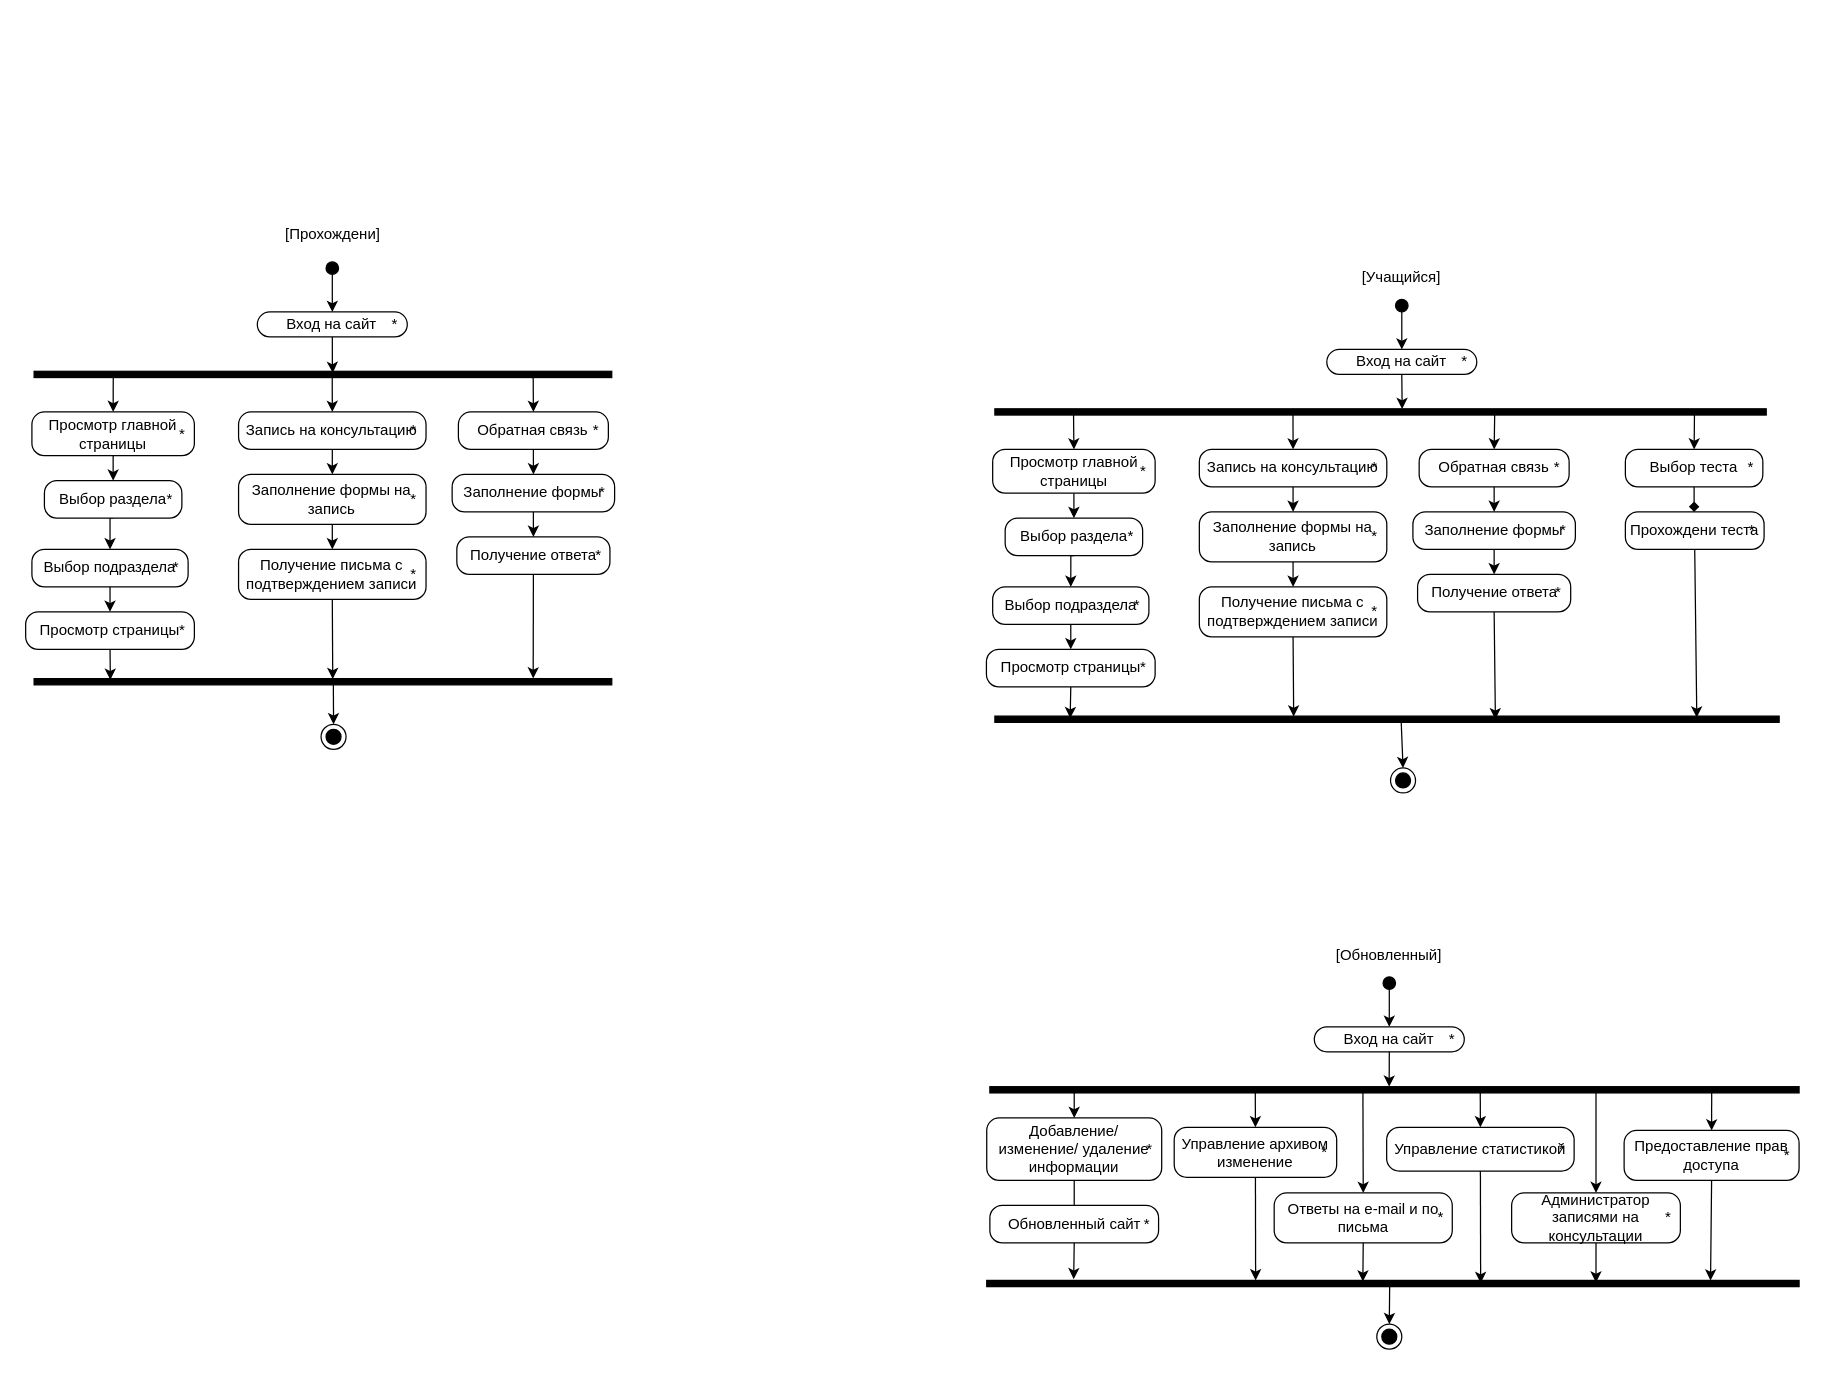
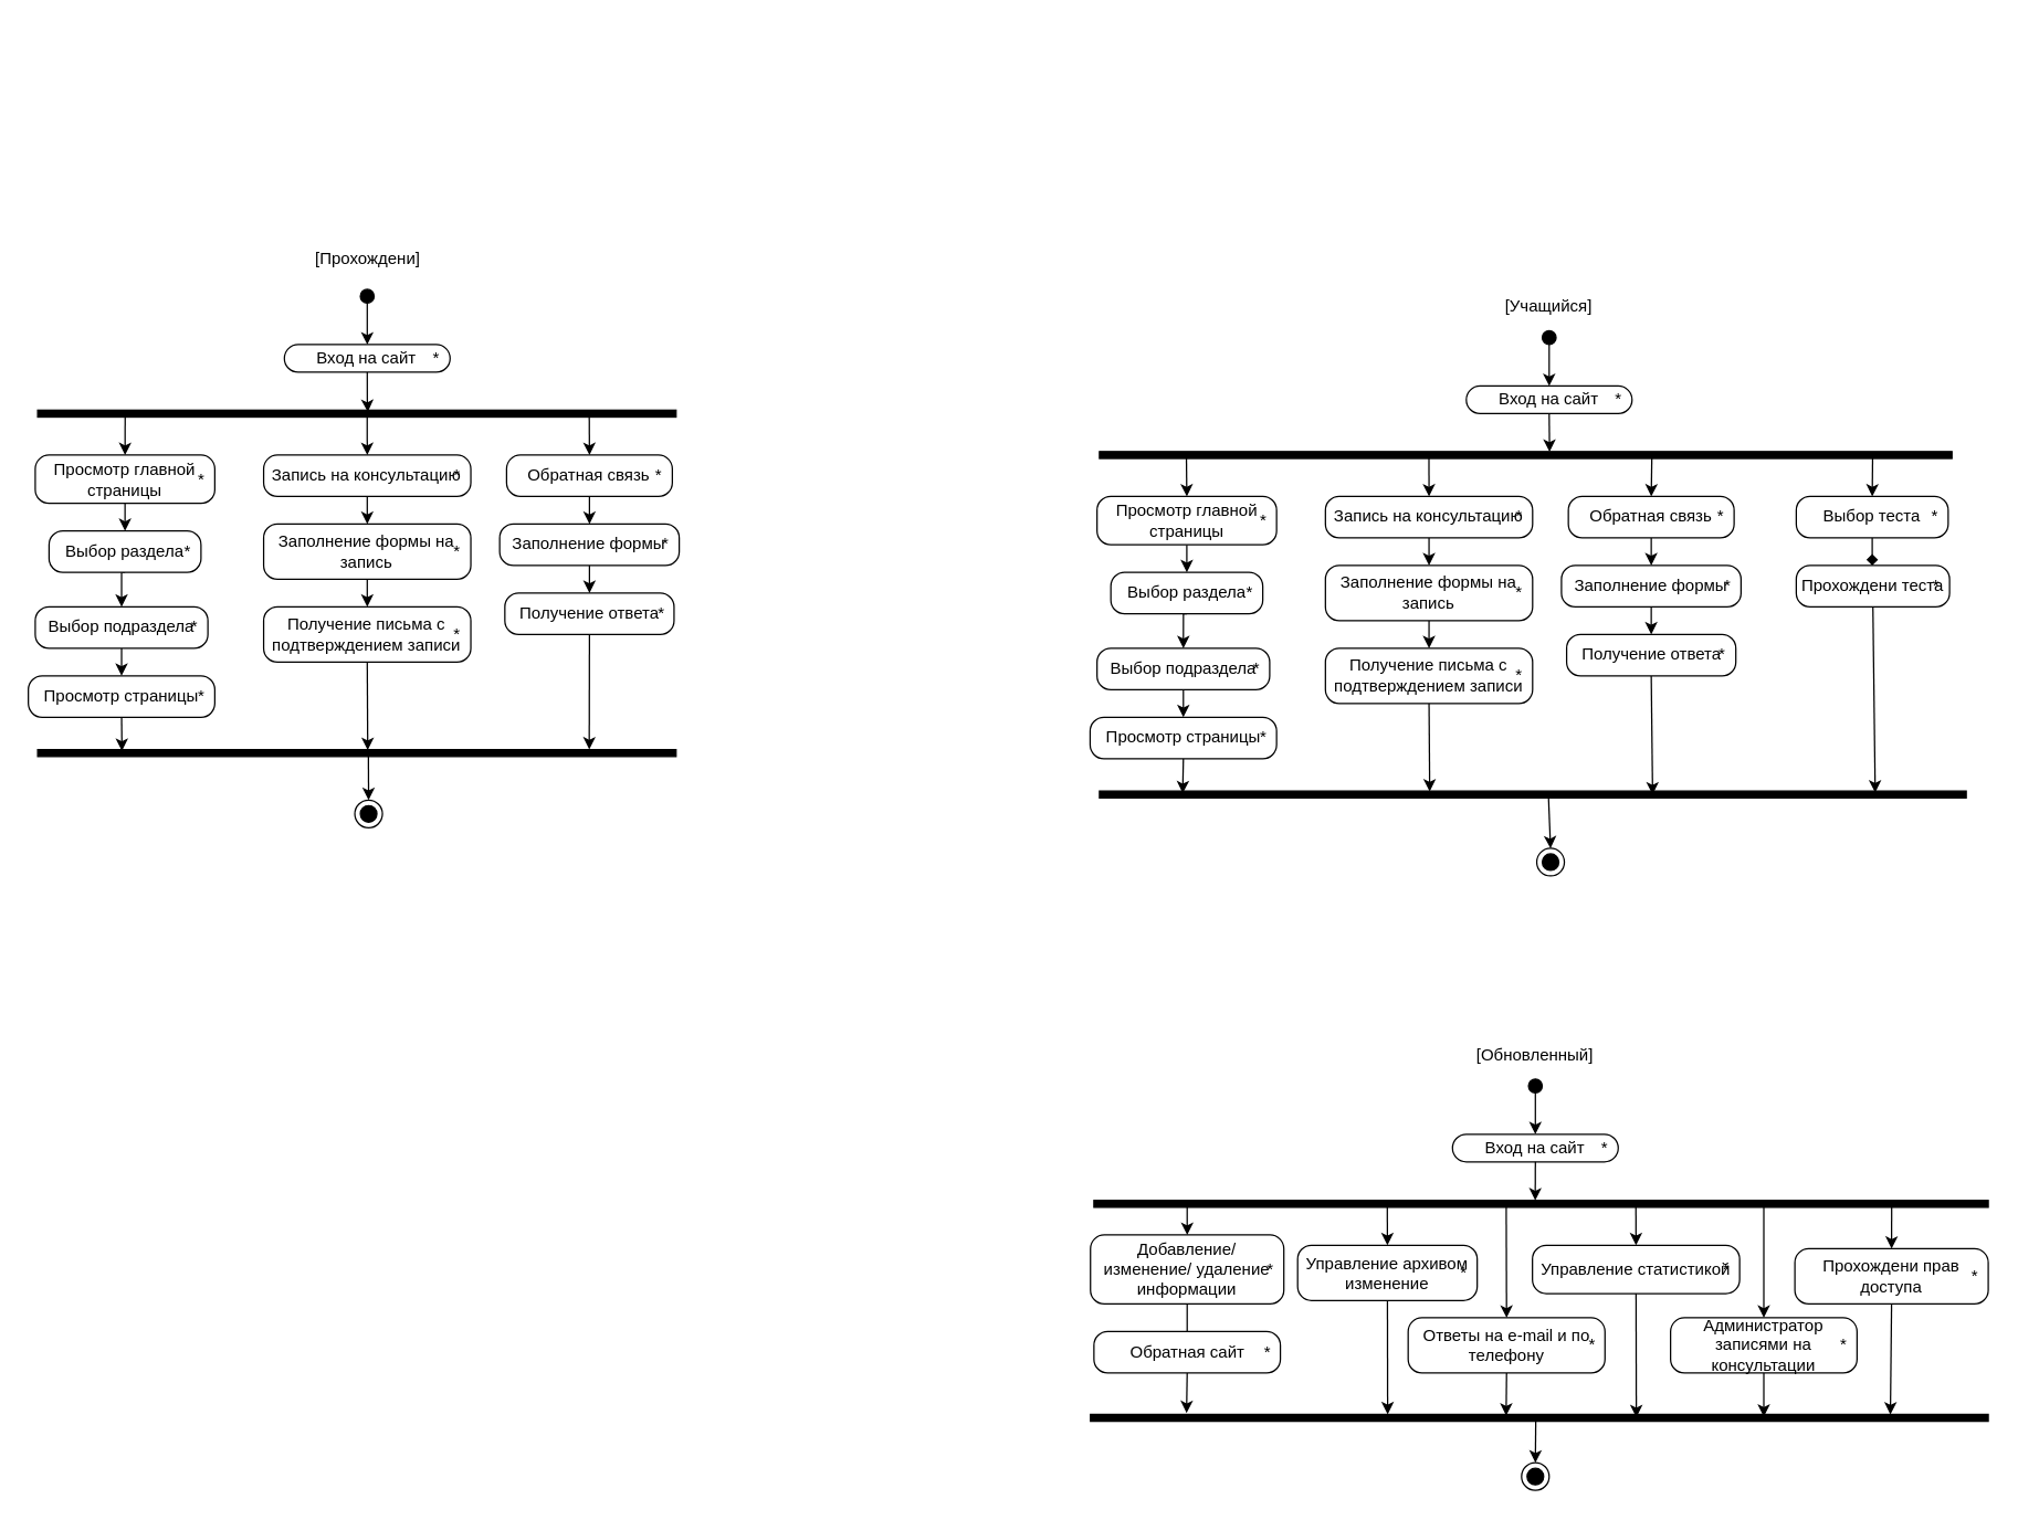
- <mxCell id="62" value="Предоставление прав доступа" style="html=1;dashed=0;rounded=1;absoluteArcSize=1;arcSize=20;verticalAlign=middle;align=center;whiteSpace=wrap;" parent="1" vertex="1"><mxGeometry x="1299" y="904" width="140" height="40" as="geometry" /></mxCell>
+ <mxCell id="62" value="Прохождени прав доступа" style="html=1;dashed=0;rounded=1;absoluteArcSize=1;arcSize=20;verticalAlign=middle;align=center;whiteSpace=wrap;" parent="1" vertex="1"><mxGeometry x="1299" y="904" width="140" height="40" as="geometry" /></mxCell>
- <mxCell id="67" value="Ответы на e-mail и по письма" style="html=1;dashed=0;rounded=1;absoluteArcSize=1;arcSize=20;verticalAlign=middle;align=center;whiteSpace=wrap;" parent="1" vertex="1"><mxGeometry x="1019" y="954" width="142.5" height="40" as="geometry" /></mxCell>
+ <mxCell id="67" value="Ответы на e-mail и по телефону" style="html=1;dashed=0;rounded=1;absoluteArcSize=1;arcSize=20;verticalAlign=middle;align=center;whiteSpace=wrap;" parent="1" vertex="1"><mxGeometry x="1019" y="954" width="142.5" height="40" as="geometry" /></mxCell>
- <mxCell id="69" value="Обновленный сайт" style="html=1;dashed=0;rounded=1;absoluteArcSize=1;arcSize=20;verticalAlign=middle;align=center;whiteSpace=wrap;" parent="1" vertex="1"><mxGeometry x="791.5" y="964" width="135" height="30" as="geometry" /></mxCell>
+ <mxCell id="69" value="Обратная сайт" style="html=1;dashed=0;rounded=1;absoluteArcSize=1;arcSize=20;verticalAlign=middle;align=center;whiteSpace=wrap;" parent="1" vertex="1"><mxGeometry x="791.5" y="964" width="135" height="30" as="geometry" /></mxCell>
